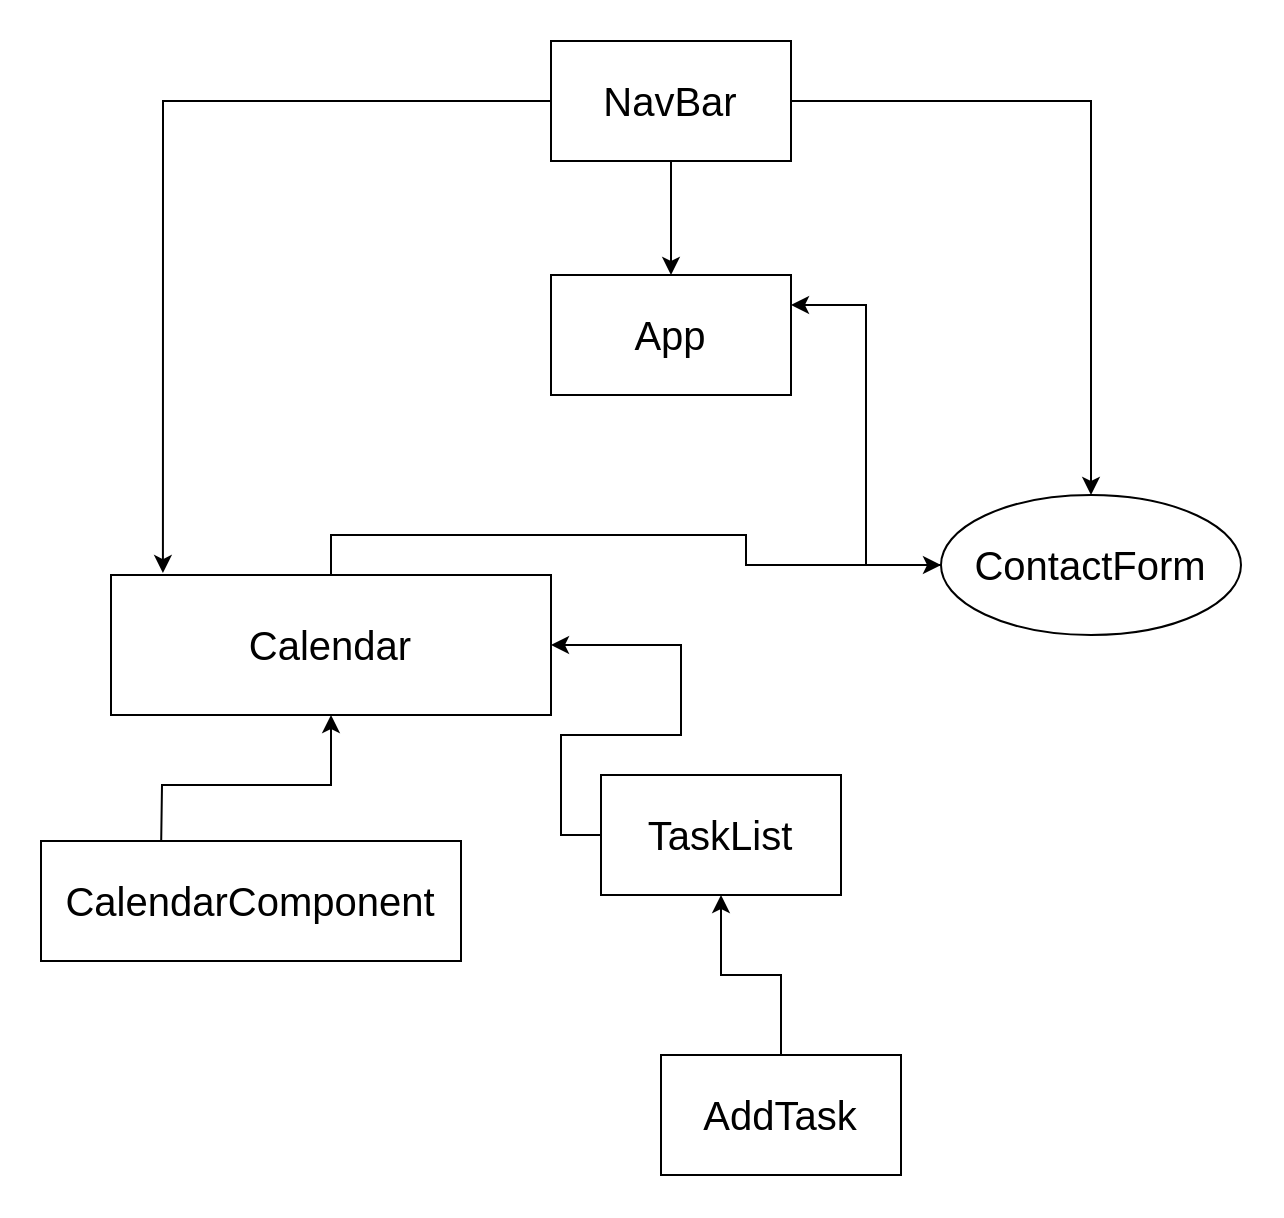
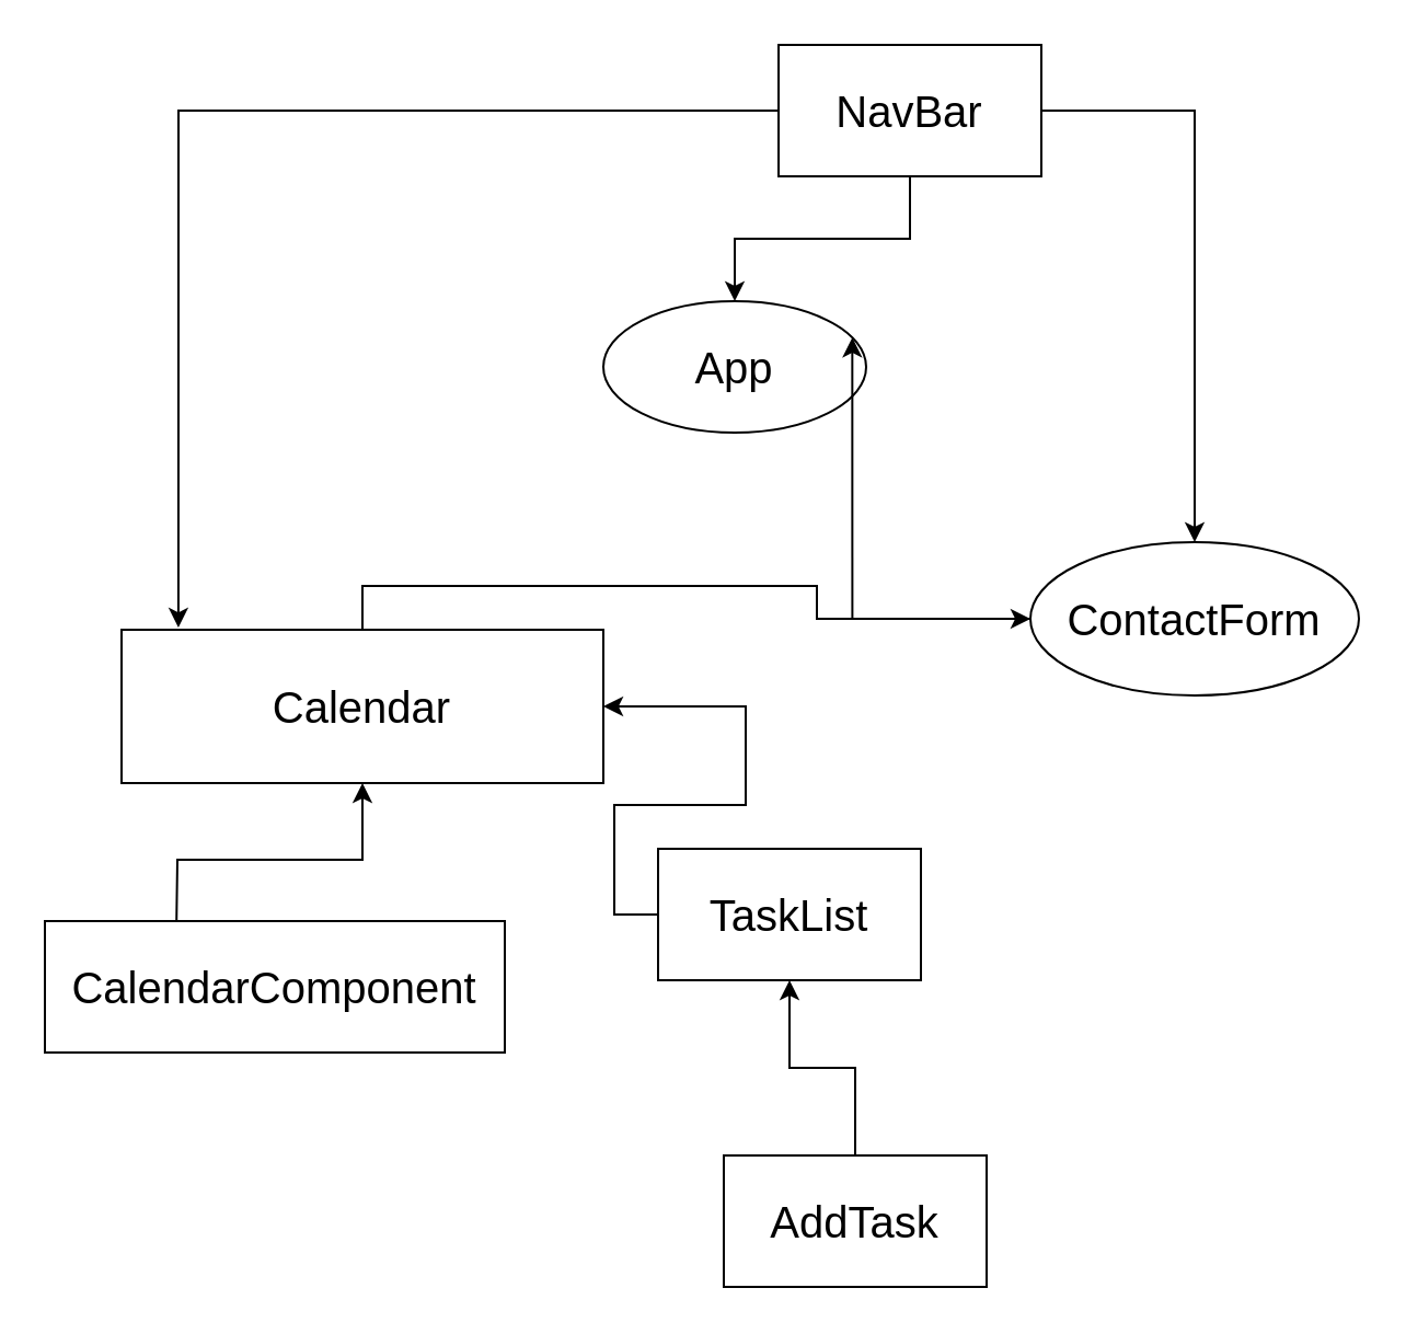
- <mxCell id="15" value="&lt;font style=&quot;font-size: 20px;&quot;&gt;NavBar&lt;/font&gt;" style="rounded=0;whiteSpace=wrap;html=1;" vertex="1" parent="1"><mxGeometry x="275" y="20" width="120" height="60" as="geometry" /></mxCell>
+ <mxCell id="15" value="&lt;font style=&quot;font-size: 20px;&quot;&gt;NavBar&lt;/font&gt;" style="rounded=0;whiteSpace=wrap;html=1;" vertex="1" parent="1"><mxGeometry x="355" y="20" width="120" height="60" as="geometry" /></mxCell>
- <mxCell id="2" value="&lt;font style=&quot;font-size: 20px;&quot;&gt;App&lt;/font&gt;" style="rounded=0;whiteSpace=wrap;html=1;" vertex="1" parent="1"><mxGeometry x="275" y="137" width="120" height="60" as="geometry" /></mxCell>
+ <mxCell id="2" value="&lt;font style=&quot;font-size: 20px;&quot;&gt;App&lt;/font&gt;" style="ellipse;whiteSpace=wrap;html=1;" vertex="1" parent="1"><mxGeometry x="275" y="137" width="120" height="60" as="geometry" /></mxCell>
